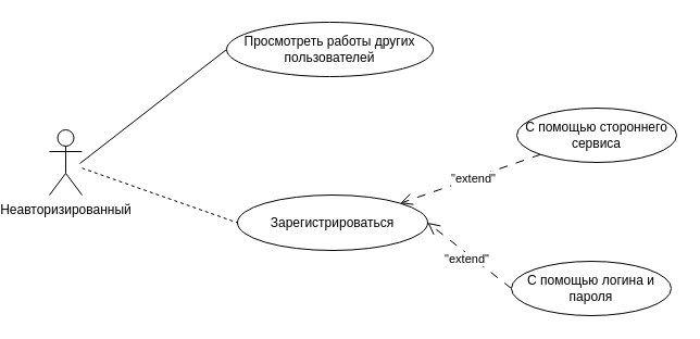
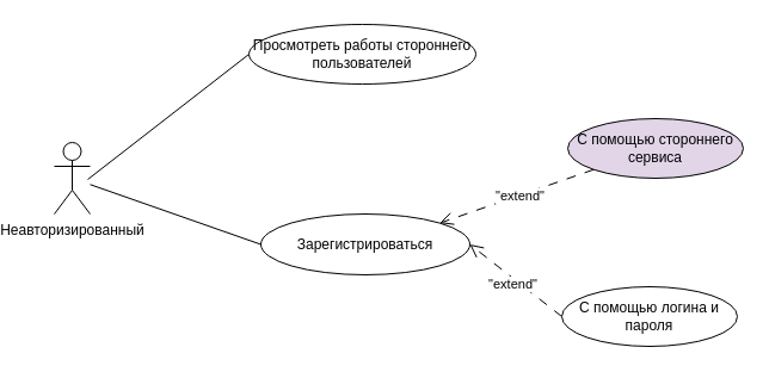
- <mxCell id="5" value="Просмотреть работы других пользователей" style="ellipse;whiteSpace=wrap;html=1;" parent="1" vertex="1"><mxGeometry x="183" y="20" width="190" height="50" as="geometry" /></mxCell>
+ <mxCell id="5" value="Просмотреть работы стороннего пользователей" style="ellipse;whiteSpace=wrap;html=1;" parent="1" vertex="1"><mxGeometry x="183" y="20" width="190" height="50" as="geometry" /></mxCell>
- <mxCell id="9" value="С помощью стороннего&lt;div&gt;сервиса&lt;/div&gt;" style="ellipse;whiteSpace=wrap;html=1;" parent="1" vertex="1"><mxGeometry x="450" y="99" width="147" height="50" as="geometry" /></mxCell>
+ <mxCell id="9" value="С помощью стороннего&lt;div&gt;сервиса&lt;/div&gt;" style="ellipse;whiteSpace=wrap;html=1;fillColor=#e1d5e7;" parent="1" vertex="1"><mxGeometry x="450" y="99" width="147" height="50" as="geometry" /></mxCell>
- <mxCell id="3" style="rounded=0;orthogonalLoop=1;jettySize=auto;html=1;entryX=0;entryY=0.5;entryDx=0;entryDy=0;endArrow=none;endFill=0;dashed=1;" parent="1" source="4" target="6" edge="1"><mxGeometry relative="1" as="geometry" /></mxCell>
+ <mxCell id="3" style="rounded=0;orthogonalLoop=1;jettySize=auto;html=1;entryX=0;entryY=0.5;entryDx=0;entryDy=0;endArrow=none;endFill=0;" parent="1" source="4" target="6" edge="1"><mxGeometry relative="1" as="geometry" /></mxCell>
